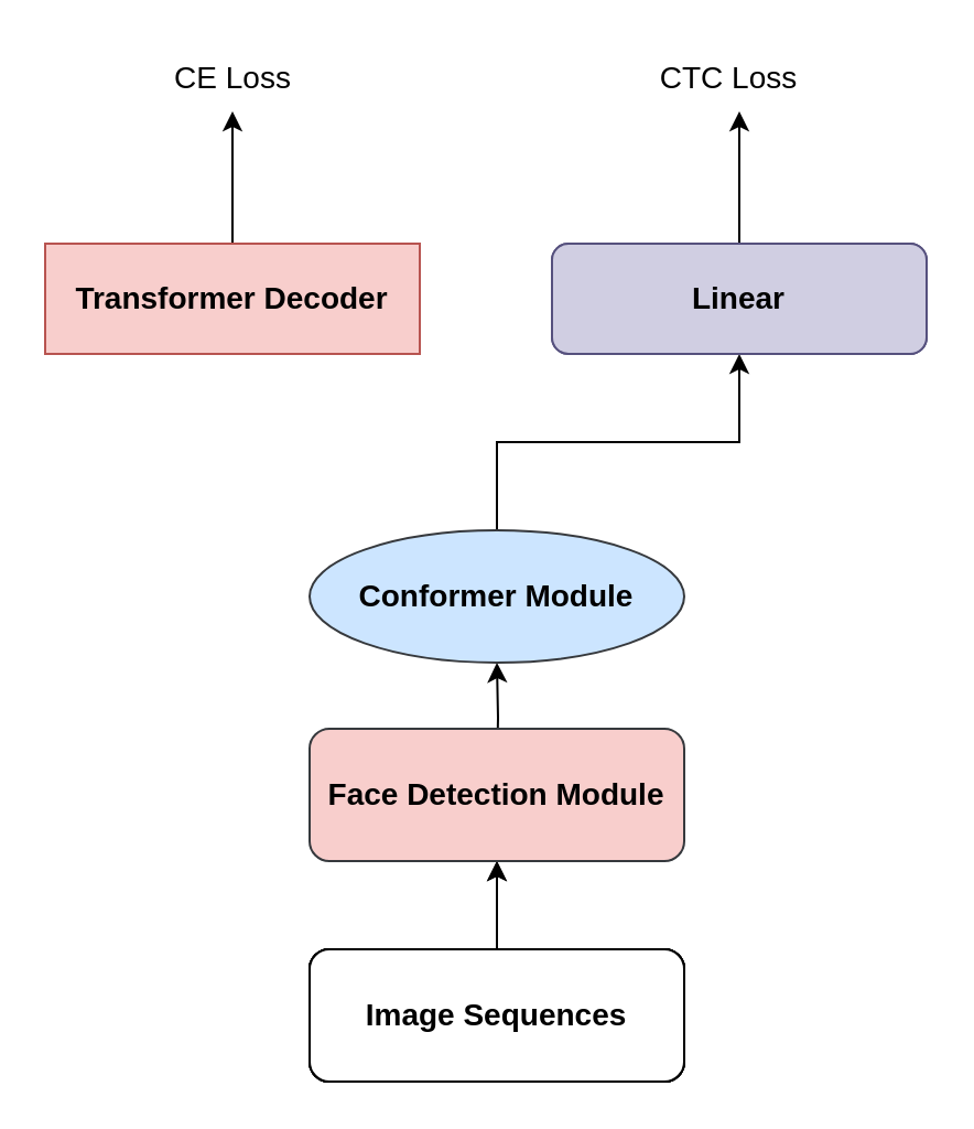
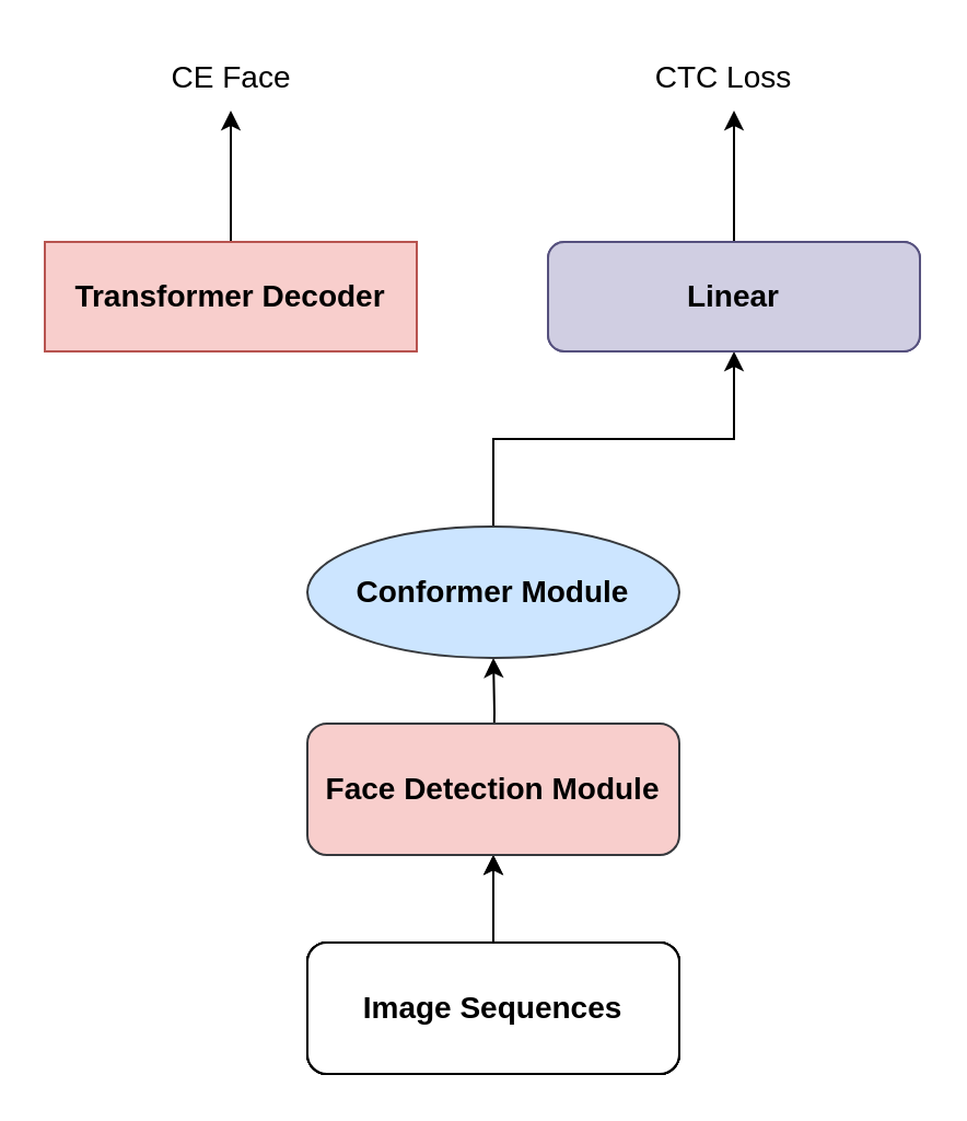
- <mxCell id="18" value="CE Loss" style="text;html=1;align=center;verticalAlign=middle;resizable=0;points=[];autosize=1;strokeColor=none;fillColor=none;fontSize=14;" vertex="1" parent="1"><mxGeometry x="65" y="20" width="80" height="30" as="geometry" /></mxCell>
+ <mxCell id="18" value="CE Face" style="text;html=1;align=center;verticalAlign=middle;resizable=0;points=[];autosize=1;strokeColor=none;fillColor=none;fontSize=14;" vertex="1" parent="1"><mxGeometry x="65" y="20" width="80" height="30" as="geometry" /></mxCell>
